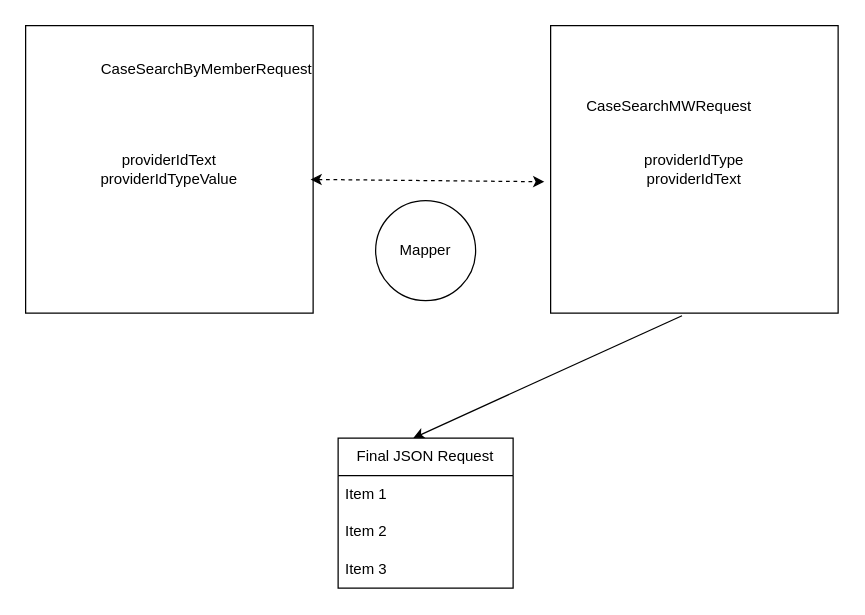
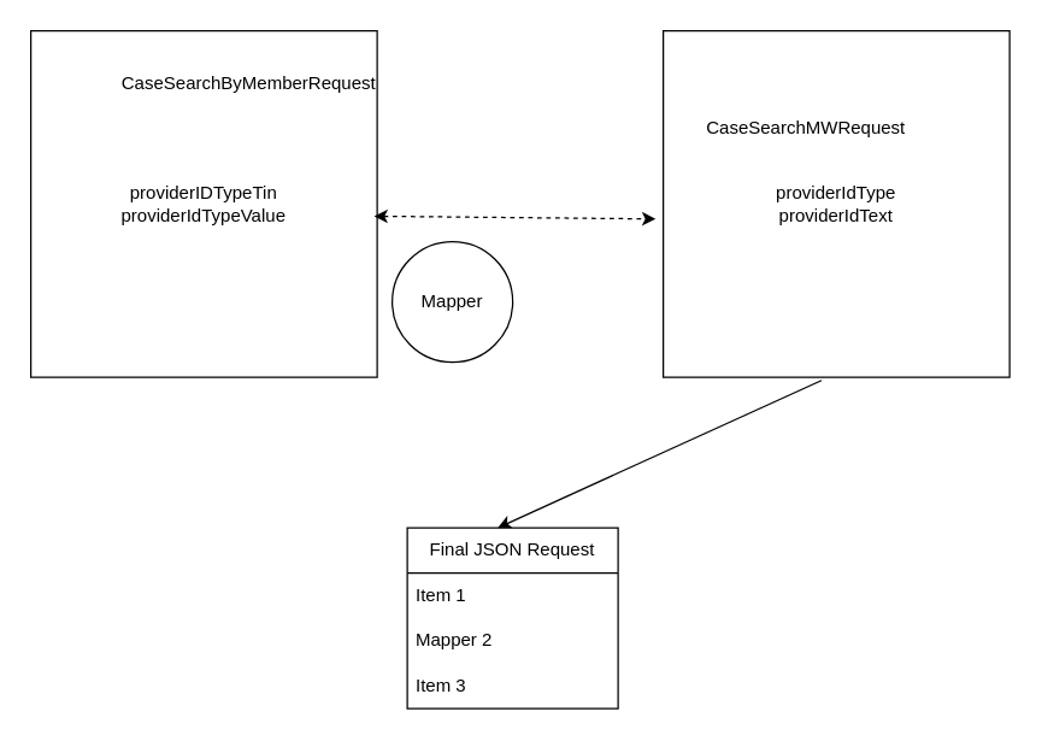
- <mxCell id="2" value="&lt;div&gt;providerIdText&lt;/div&gt;&lt;div&gt;providerIdTypeValue&lt;br&gt;&lt;/div&gt;" style="whiteSpace=wrap;html=1;aspect=fixed;" vertex="1" parent="1"><mxGeometry x="20" y="20" width="230" height="230" as="geometry" /></mxCell>
+ <mxCell id="2" value="&lt;div&gt;providerIDTypeTin&lt;/div&gt;&lt;div&gt;providerIdTypeValue&lt;br&gt;&lt;/div&gt;" style="whiteSpace=wrap;html=1;aspect=fixed;" vertex="1" parent="1"><mxGeometry x="20" y="20" width="230" height="230" as="geometry" /></mxCell>
- <mxCell id="7" value="Mapper" style="ellipse;whiteSpace=wrap;html=1;aspect=fixed;" vertex="1" parent="1"><mxGeometry x="300" y="160" width="80" height="80" as="geometry" /></mxCell>
+ <mxCell id="7" value="Mapper" style="ellipse;whiteSpace=wrap;html=1;aspect=fixed;" vertex="1" parent="1"><mxGeometry x="260" y="160" width="80" height="80" as="geometry" /></mxCell>
- <mxCell id="11" value="Item 2" style="text;strokeColor=none;fillColor=none;align=left;verticalAlign=middle;spacingLeft=4;spacingRight=4;overflow=hidden;points=[[0,0.5],[1,0.5]];portConstraint=eastwest;rotatable=0;whiteSpace=wrap;html=1;" vertex="1" parent="9"><mxGeometry y="60" width="140" height="30" as="geometry" /></mxCell>
+ <mxCell id="11" value="Mapper 2" style="text;strokeColor=none;fillColor=none;align=left;verticalAlign=middle;spacingLeft=4;spacingRight=4;overflow=hidden;points=[[0,0.5],[1,0.5]];portConstraint=eastwest;rotatable=0;whiteSpace=wrap;html=1;" vertex="1" parent="9"><mxGeometry y="60" width="140" height="30" as="geometry" /></mxCell>
